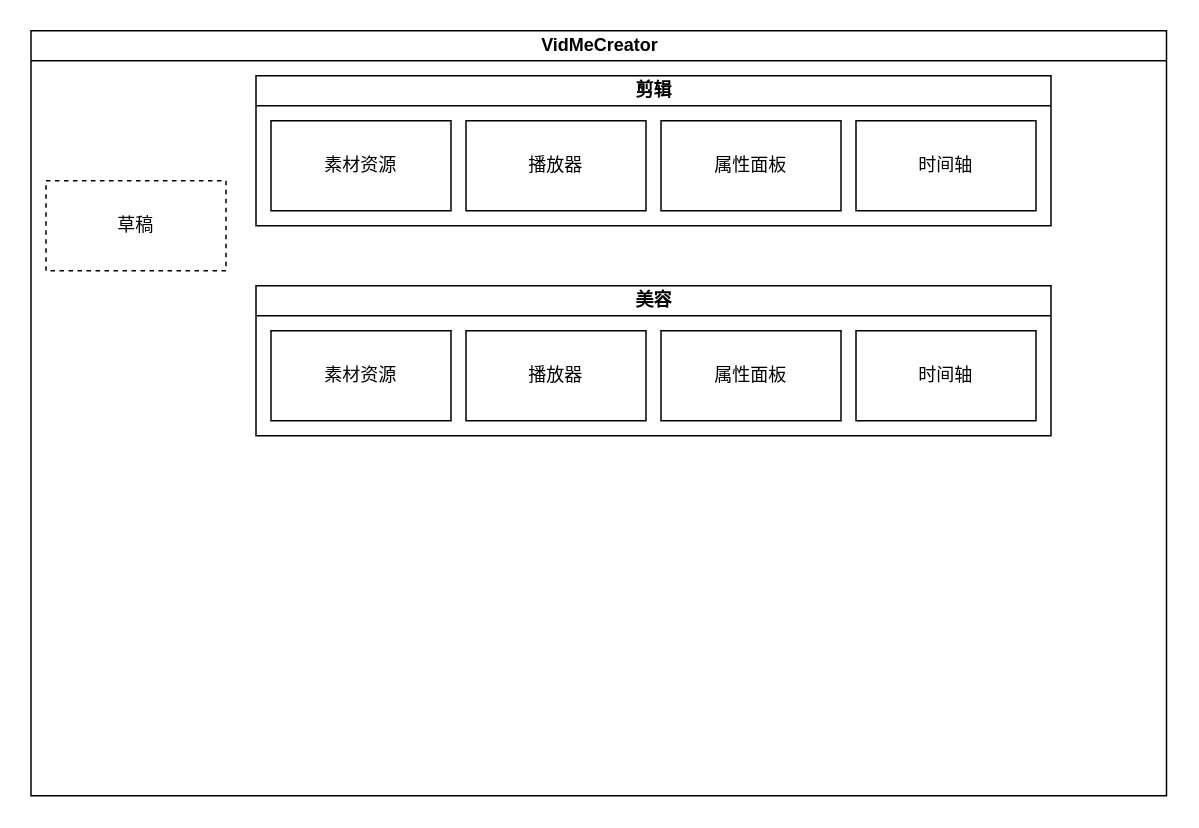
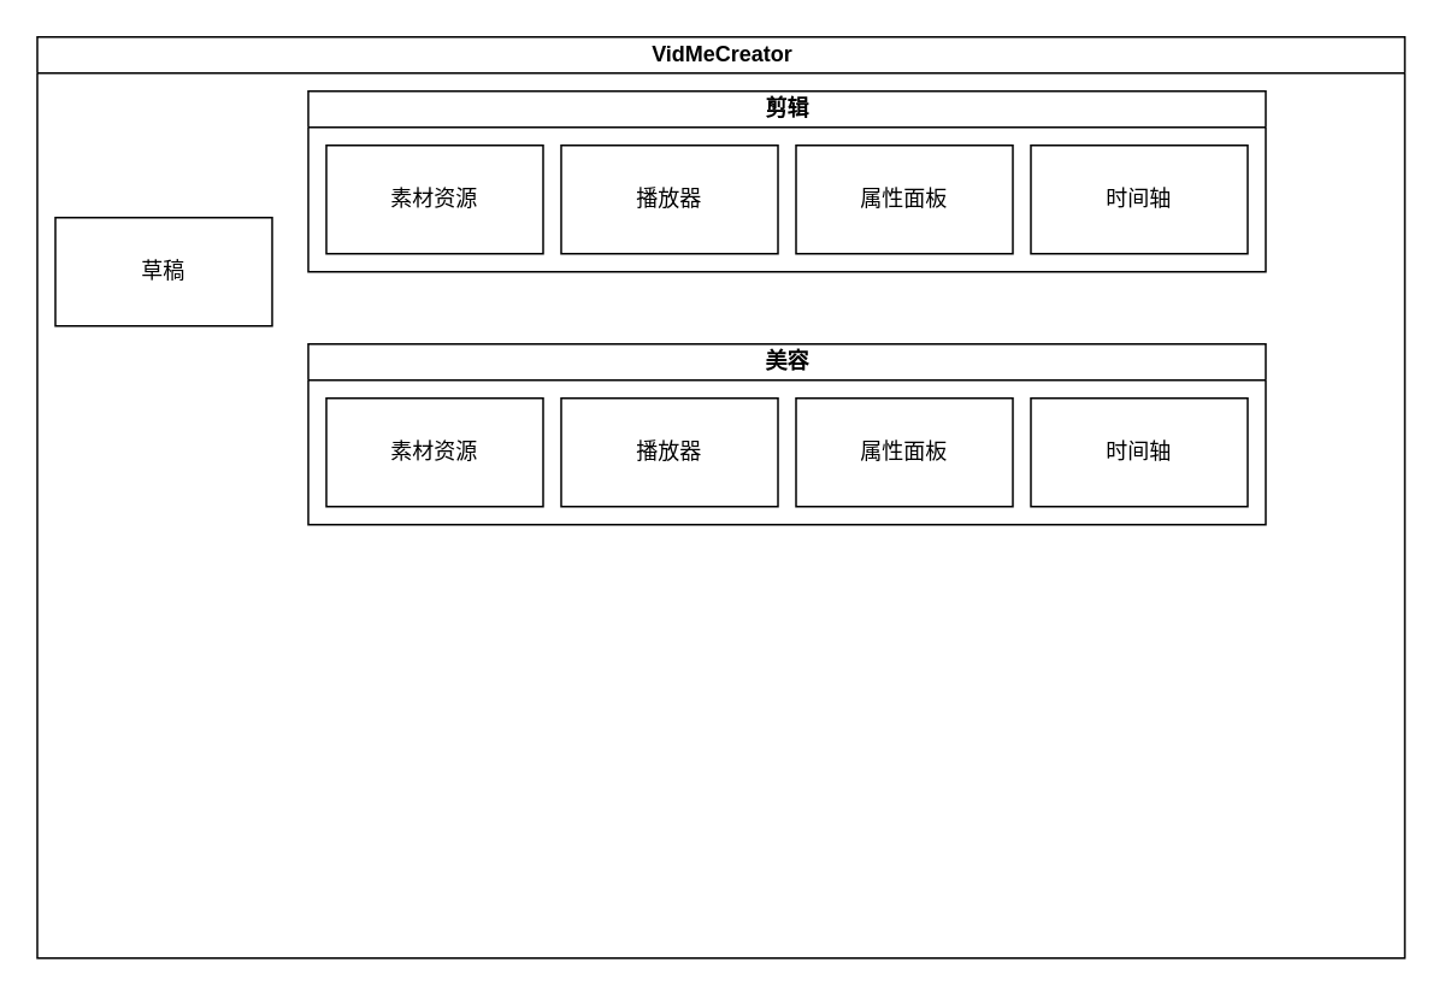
- <mxCell id="3" value="草稿" style="rounded=0;whiteSpace=wrap;html=1;dashed=1;" vertex="1" parent="2"><mxGeometry x="10" y="100" width="120" height="60" as="geometry" /></mxCell>
+ <mxCell id="3" value="草稿" style="rounded=0;whiteSpace=wrap;html=1;" vertex="1" parent="2"><mxGeometry x="10" y="100" width="120" height="60" as="geometry" /></mxCell>
